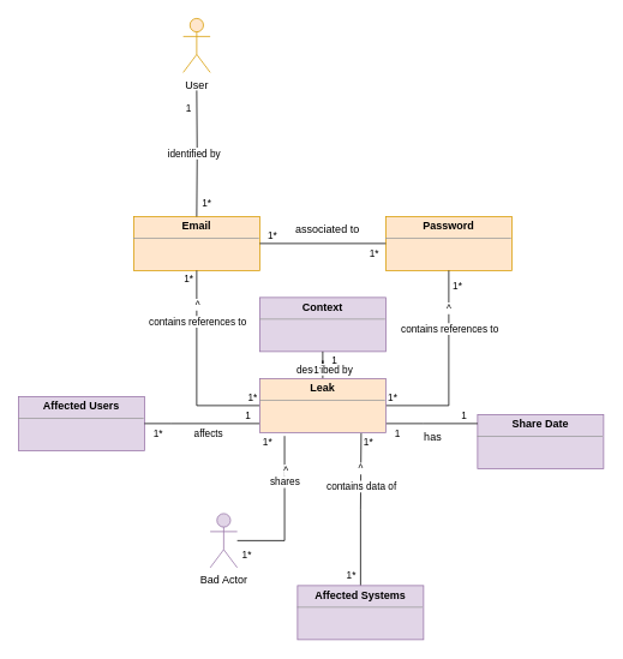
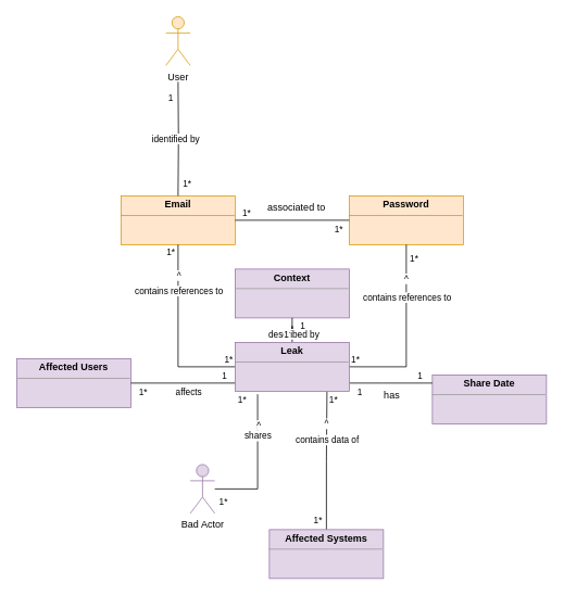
- <mxCell id="38" value="&lt;p style=&quot;margin:0px;margin-top:4px;text-align:center;&quot;&gt;&lt;b&gt;Leak&lt;/b&gt;&lt;/p&gt;&lt;hr size=&quot;1&quot;&gt;&lt;div style=&quot;height:2px;&quot;&gt;&lt;/div&gt;" style="verticalAlign=top;align=left;overflow=fill;fontSize=12;fontFamily=Helvetica;html=1;fillColor=#ffe6cc;strokeColor=#9673a6;" parent="1" vertex="1"><mxGeometry x="288" y="420" width="140" height="60" as="geometry" /></mxCell>
+ <mxCell id="38" value="&lt;p style=&quot;margin:0px;margin-top:4px;text-align:center;&quot;&gt;&lt;b&gt;Leak&lt;/b&gt;&lt;/p&gt;&lt;hr size=&quot;1&quot;&gt;&lt;div style=&quot;height:2px;&quot;&gt;&lt;/div&gt;" style="verticalAlign=top;align=left;overflow=fill;fontSize=12;fontFamily=Helvetica;html=1;fillColor=#e1d5e7;strokeColor=#9673a6;" parent="1" vertex="1"><mxGeometry x="288" y="420" width="140" height="60" as="geometry" /></mxCell>
